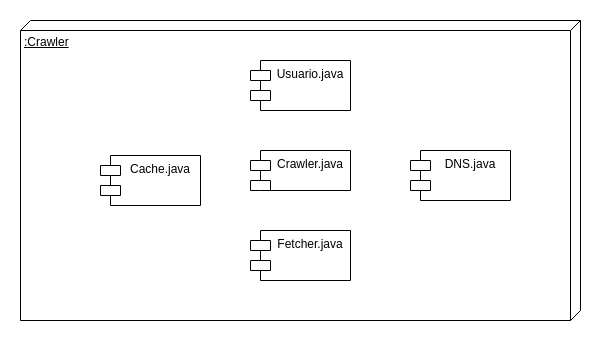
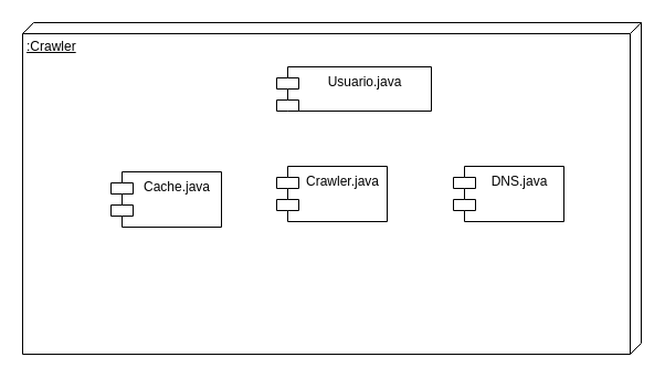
- <mxCell id="5" value="Usuario.java" style="shape=module;align=left;spacingLeft=20;align=center;verticalAlign=top;whiteSpace=wrap;html=1;" parent="1" vertex="1"><mxGeometry x="250" y="60" width="100" height="50" as="geometry" /></mxCell>
+ <mxCell id="5" value="Usuario.java" style="shape=module;align=left;spacingLeft=20;align=center;verticalAlign=top;whiteSpace=wrap;html=1;" parent="1" vertex="1"><mxGeometry x="250" y="60" width="140" height="40" as="geometry" /></mxCell>
- <mxCell id="3" value="Crawler.java" style="shape=module;align=left;spacingLeft=20;align=center;verticalAlign=top;whiteSpace=wrap;html=1;" parent="1" vertex="1"><mxGeometry x="250" y="150" width="100" height="40" as="geometry" /></mxCell>
+ <mxCell id="3" value="Crawler.java" style="shape=module;align=left;spacingLeft=20;align=center;verticalAlign=top;whiteSpace=wrap;html=1;" parent="1" vertex="1"><mxGeometry x="250" y="150" width="100" height="50" as="geometry" /></mxCell>
- <mxCell id="7" value="Fetcher.java" style="shape=module;align=left;spacingLeft=20;align=center;verticalAlign=top;whiteSpace=wrap;html=1;" parent="1" vertex="1"><mxGeometry x="250" y="230" width="100" height="50" as="geometry" /></mxCell>
